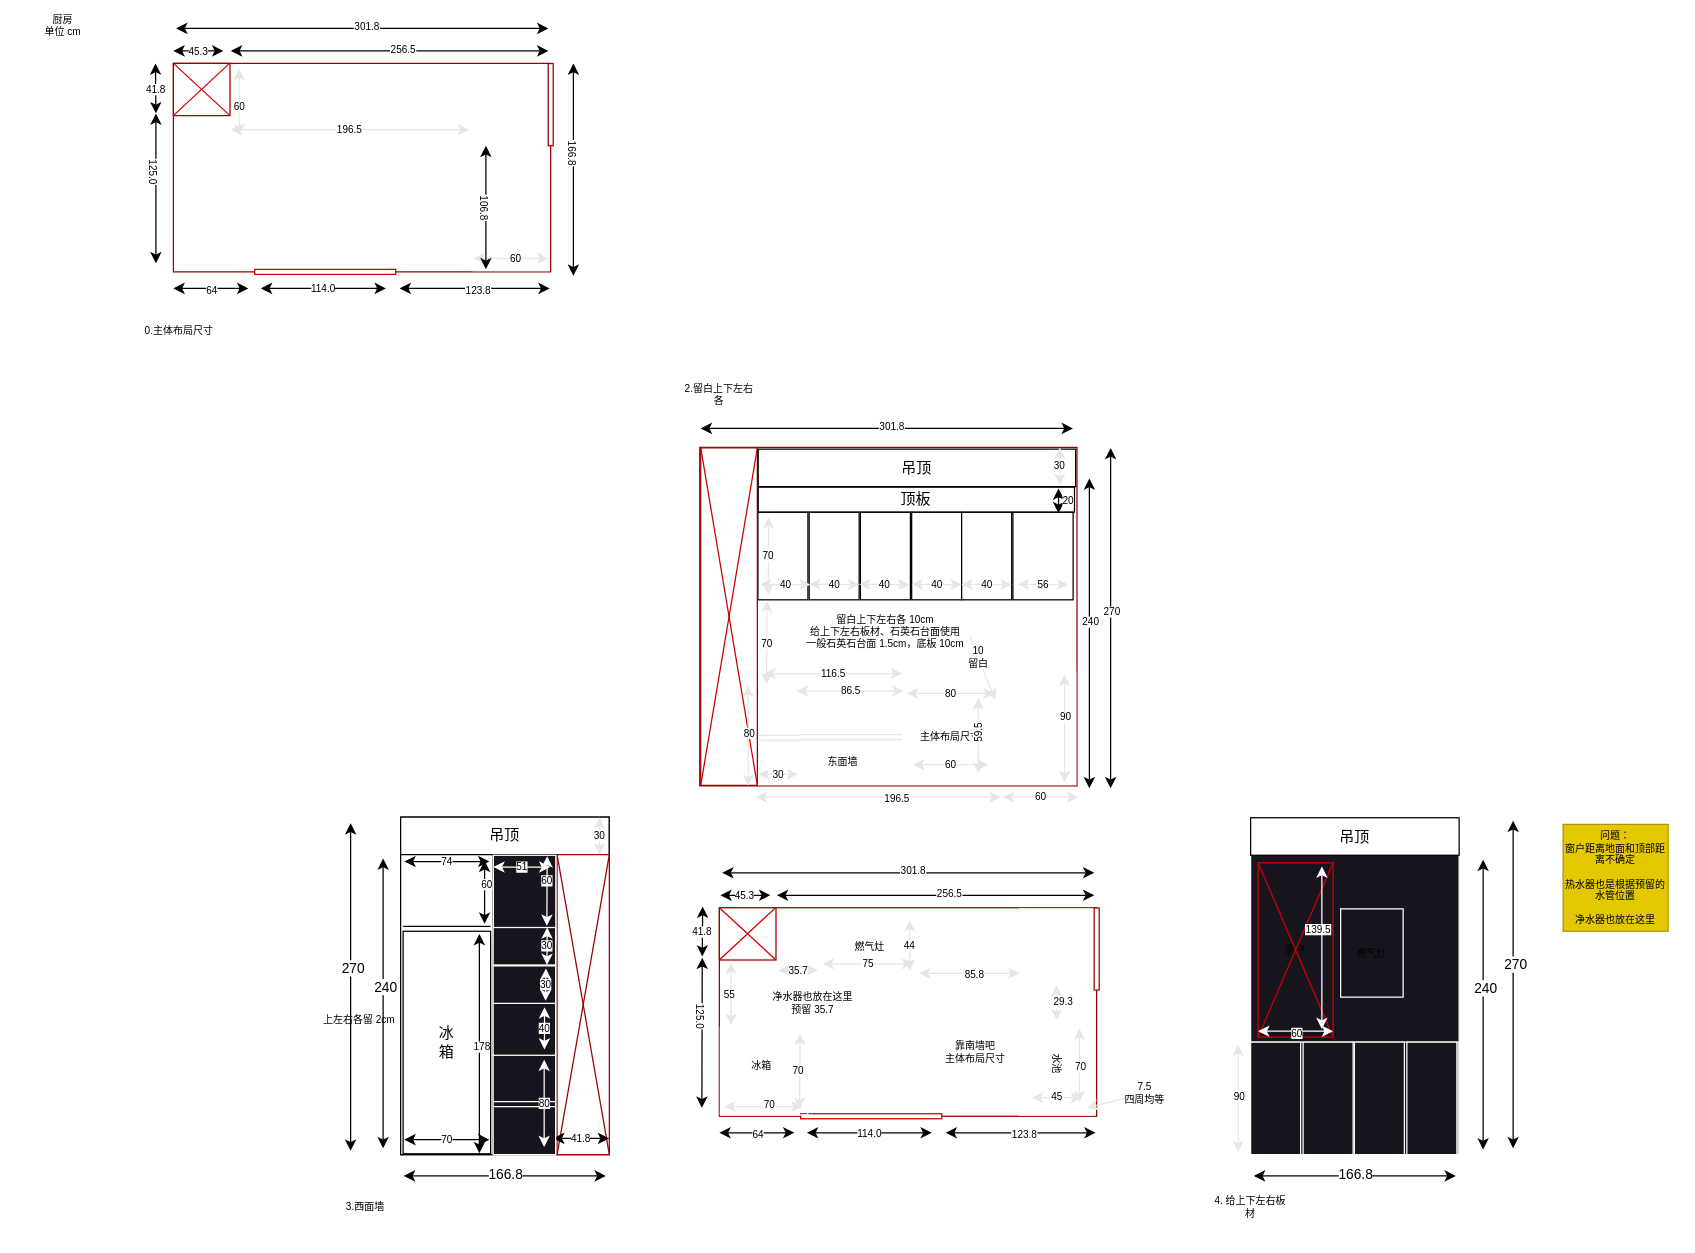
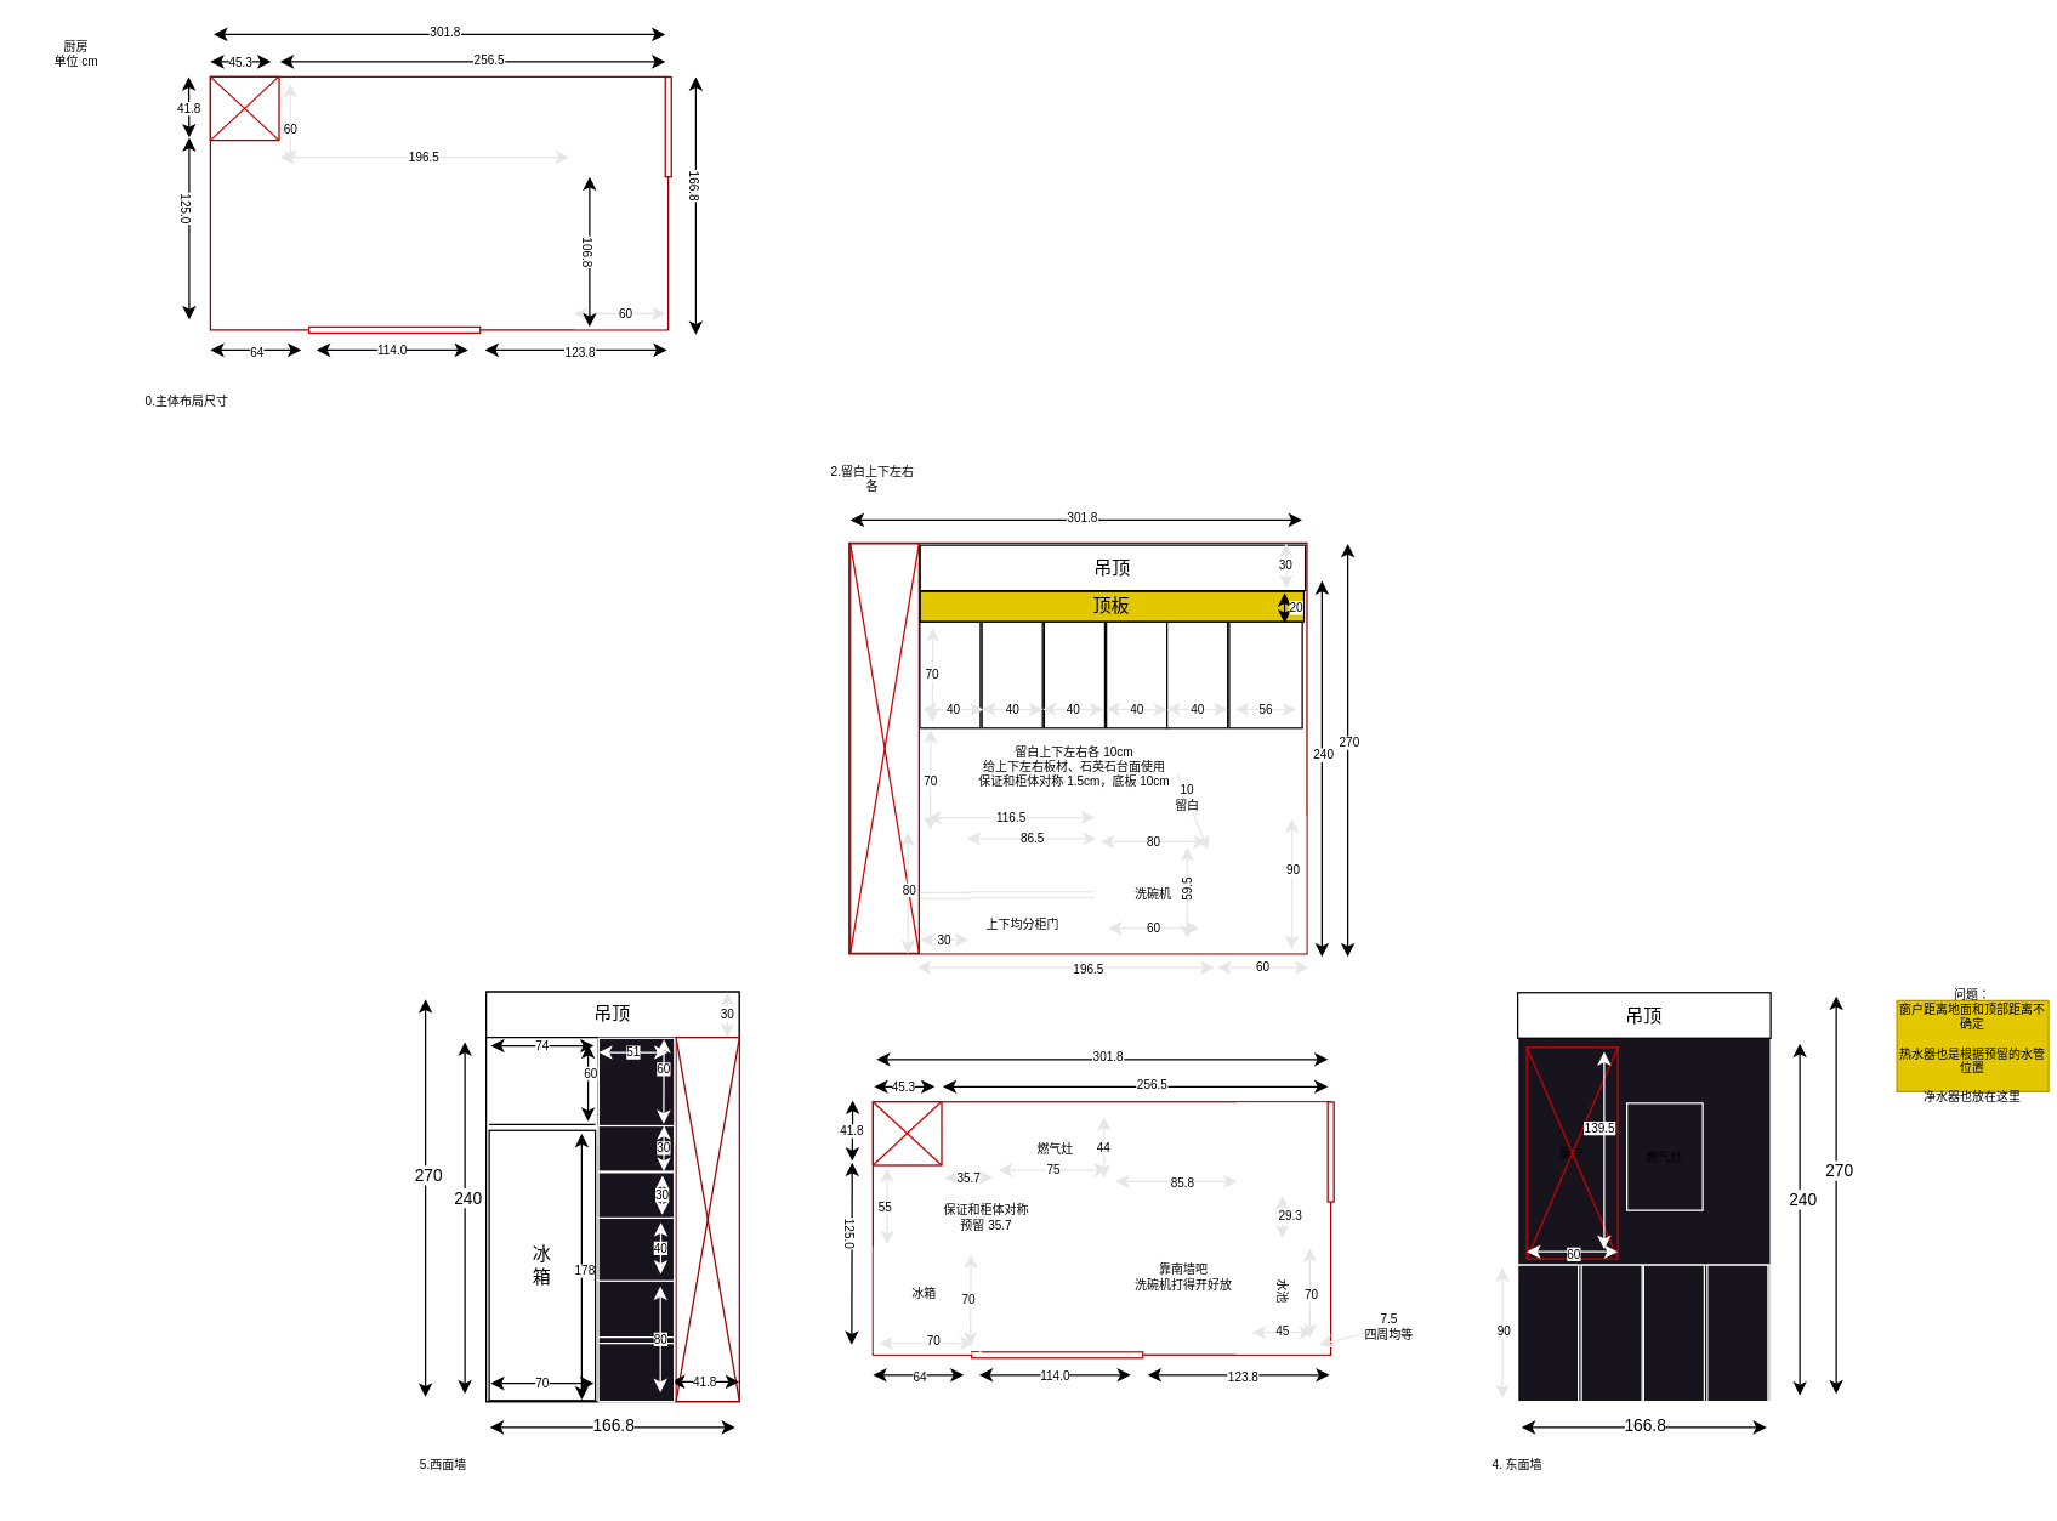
- <mxCell id="8" value="厨房&lt;br style=&quot;font-size: 8px;&quot;&gt;单位 cm" style="text;html=1;strokeColor=none;fillColor=none;align=center;verticalAlign=middle;whiteSpace=wrap;rounded=0;movable=0;resizable=0;rotatable=0;deletable=0;editable=0;connectable=0;fontSize=8;" parent="1" vertex="1"><mxGeometry x="20" y="5" width="60" height="30" as="geometry" /></mxCell>
+ <mxCell id="8" value="厨房&lt;br style=&quot;font-size: 8px;&quot;&gt;单位 cm" style="text;html=1;strokeColor=none;fillColor=none;align=center;verticalAlign=middle;whiteSpace=wrap;rounded=0;movable=0;resizable=0;rotatable=0;deletable=0;editable=0;connectable=0;fontSize=8;" parent="1" vertex="1"><mxGeometry x="20" y="20" width="60" height="30" as="geometry" /></mxCell>
- <mxCell id="198" value="0.主体布局尺寸" style="text;html=1;strokeColor=none;fillColor=none;align=center;verticalAlign=middle;whiteSpace=wrap;rounded=0;fontSize=8;movable=0;resizable=0;rotatable=0;deletable=0;editable=0;connectable=0;" parent="1" vertex="1"><mxGeometry x="113" y="248.65" width="60" height="30" as="geometry" /></mxCell>
+ <mxCell id="198" value="0.主体布局尺寸" style="text;html=1;strokeColor=none;fillColor=none;align=center;verticalAlign=middle;whiteSpace=wrap;rounded=0;fontSize=8;movable=0;resizable=0;rotatable=0;deletable=0;editable=0;connectable=0;" parent="1" vertex="1"><mxGeometry x="93" y="248.65" width="60" height="30" as="geometry" /></mxCell>
- <mxCell id="116" value="顶板" style="rounded=0;whiteSpace=wrap;html=1;" parent="1" vertex="1"><mxGeometry x="606.09" y="389" width="253" height="20" as="geometry" /></mxCell>
+ <mxCell id="116" value="顶板" style="rounded=0;whiteSpace=wrap;html=1;fillColor=#e3c800;" parent="1" vertex="1"><mxGeometry x="606.09" y="389" width="253" height="20" as="geometry" /></mxCell>
- <mxCell id="113" value="留白上下左右各 10cm&lt;br&gt;给上下左右板材、石英石台面使用&lt;br&gt;一般石英石台面 1.5cm，底板 10cm" style="text;html=1;strokeColor=none;fillColor=none;align=center;verticalAlign=middle;whiteSpace=wrap;rounded=0;fontSize=8;" parent="1" vertex="1"><mxGeometry x="639.83" y="490" width="136" height="30" as="geometry" /></mxCell>
+ <mxCell id="113" value="留白上下左右各 10cm&lt;br&gt;给上下左右板材、石英石台面使用&lt;br&gt;保证和柜体对称 1.5cm，底板 10cm" style="text;html=1;strokeColor=none;fillColor=none;align=center;verticalAlign=middle;whiteSpace=wrap;rounded=0;fontSize=8;" parent="1" vertex="1"><mxGeometry x="639.83" y="490" width="136" height="30" as="geometry" /></mxCell>
- <mxCell id="79" value="主体布局尺寸" style="rounded=0;whiteSpace=wrap;html=1;strokeColor=#FFFFFF;fillColor=none;movable=1;resizable=1;rotatable=1;deletable=1;editable=1;connectable=1;fontSize=8;" parent="1" vertex="1"><mxGeometry x="730.09" y="559.15" width="60" height="59.5" as="geometry" /></mxCell>
+ <mxCell id="79" value="洗碗机" style="rounded=0;whiteSpace=wrap;html=1;strokeColor=#FFFFFF;fillColor=none;movable=1;resizable=1;rotatable=1;deletable=1;editable=1;connectable=1;fontSize=8;" parent="1" vertex="1"><mxGeometry x="730.09" y="559.15" width="60" height="59.5" as="geometry" /></mxCell>
- <mxCell id="112" value="东面墙" style="text;html=1;strokeColor=none;fillColor=none;align=center;verticalAlign=middle;whiteSpace=wrap;rounded=0;fontSize=8;" parent="1" vertex="1"><mxGeometry x="643.84" y="593.65" width="60" height="30" as="geometry" /></mxCell>
+ <mxCell id="112" value="上下均分柜门" style="text;html=1;strokeColor=none;fillColor=none;align=center;verticalAlign=middle;whiteSpace=wrap;rounded=0;fontSize=8;" parent="1" vertex="1"><mxGeometry x="643.84" y="593.65" width="60" height="30" as="geometry" /></mxCell>
- <mxCell id="192" value="问题：&lt;br&gt;窗户距离地面和顶部距离不确定&lt;br&gt;&lt;br&gt;热水器也是根据预留的水管位置&lt;br&gt;&lt;br&gt;净水器也放在这里" style="text;html=1;strokeColor=#B09500;fillColor=#e3c800;align=center;verticalAlign=middle;whiteSpace=wrap;rounded=0;fontSize=8;fontColor=#000000;" parent="1" vertex="1"><mxGeometry x="1250" y="658.8" width="84" height="85.5" as="geometry" /></mxCell>
+ <mxCell id="192" value="问题：&lt;br&gt;窗户距离地面和顶部距离不确定&lt;br&gt;&lt;br&gt;热水器也是根据预留的水管位置&lt;br&gt;&lt;br&gt;净水器也放在这里" style="text;html=1;strokeColor=#B09500;fillColor=#e3c800;align=center;verticalAlign=middle;whiteSpace=wrap;rounded=0;fontSize=8;fontColor=#000000;" parent="1" vertex="1"><mxGeometry x="1250" y="658.8" width="100" height="60" as="geometry" /></mxCell>
- <mxCell id="110" value="净水器也放在这里&lt;br&gt;预留 35.7" style="text;html=1;strokeColor=none;fillColor=none;align=center;verticalAlign=middle;whiteSpace=wrap;rounded=0;fontSize=8;movable=1;resizable=1;rotatable=1;deletable=1;editable=1;connectable=1;" parent="1" vertex="1"><mxGeometry x="605" y="786.5" width="90" height="30" as="geometry" /></mxCell>
+ <mxCell id="110" value="保证和柜体对称&lt;br&gt;预留 35.7" style="text;html=1;strokeColor=none;fillColor=none;align=center;verticalAlign=middle;whiteSpace=wrap;rounded=0;fontSize=8;movable=1;resizable=1;rotatable=1;deletable=1;editable=1;connectable=1;" parent="1" vertex="1"><mxGeometry x="605" y="786.5" width="90" height="30" as="geometry" /></mxCell>
- <mxCell id="152" value="上左右各留 2cm" style="text;html=1;strokeColor=none;fillColor=none;align=center;verticalAlign=middle;whiteSpace=wrap;rounded=0;fontSize=8;" parent="1" vertex="1"><mxGeometry x="256.67" y="800" width="60" height="30" as="geometry" /></mxCell>
- <mxCell id="99" value="靠南墙吧&lt;br style=&quot;font-size: 8px;&quot;&gt;主体布局尺寸" style="text;html=1;strokeColor=none;fillColor=none;align=center;verticalAlign=middle;whiteSpace=wrap;rounded=0;fontSize=8;movable=1;resizable=1;rotatable=1;deletable=1;editable=1;connectable=1;" parent="1" vertex="1"><mxGeometry x="735" y="826" width="90" height="30" as="geometry" /></mxCell>
+ <mxCell id="99" value="靠南墙吧&lt;br style=&quot;font-size: 8px;&quot;&gt;洗碗机打得开好放" style="text;html=1;strokeColor=none;fillColor=none;align=center;verticalAlign=middle;whiteSpace=wrap;rounded=0;fontSize=8;movable=1;resizable=1;rotatable=1;deletable=1;editable=1;connectable=1;" parent="1" vertex="1"><mxGeometry x="735" y="826" width="90" height="30" as="geometry" /></mxCell>
- <mxCell id="200" value="3.西面墙" style="text;html=1;strokeColor=none;fillColor=none;align=center;verticalAlign=middle;whiteSpace=wrap;rounded=0;fontSize=8;" parent="1" vertex="1"><mxGeometry x="262" y="950" width="60" height="30" as="geometry" /></mxCell>
+ <mxCell id="200" value="5.西面墙" style="text;html=1;strokeColor=none;fillColor=none;align=center;verticalAlign=middle;whiteSpace=wrap;rounded=0;fontSize=8;" parent="1" vertex="1"><mxGeometry x="262" y="950" width="60" height="30" as="geometry" /></mxCell>
- <mxCell id="201" value="4. 给上下左右板材" style="text;html=1;strokeColor=none;fillColor=none;align=center;verticalAlign=middle;whiteSpace=wrap;rounded=0;fontSize=8;" parent="1" vertex="1"><mxGeometry x="970" y="950" width="60" height="30" as="geometry" /></mxCell>
+ <mxCell id="201" value="4. 东面墙" style="text;html=1;strokeColor=none;fillColor=none;align=center;verticalAlign=middle;whiteSpace=wrap;rounded=0;fontSize=8;" parent="1" vertex="1"><mxGeometry x="970" y="950" width="60" height="30" as="geometry" /></mxCell>
